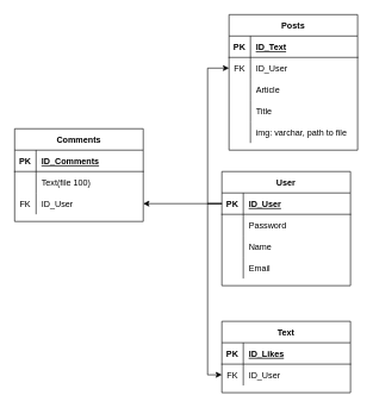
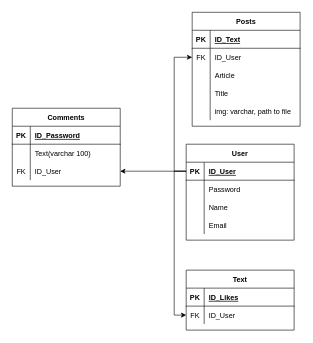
- <mxCell id="25" value="ID_Comments" style="shape=partialRectangle;connectable=0;fillColor=none;top=0;left=0;bottom=0;right=0;align=left;spacingLeft=6;fontStyle=5;overflow=hidden;" vertex="1" parent="23"><mxGeometry x="30" width="150" height="30" as="geometry"><mxRectangle width="150" height="30" as="alternateBounds" /></mxGeometry></mxCell>
+ <mxCell id="25" value="ID_Password" style="shape=partialRectangle;connectable=0;fillColor=none;top=0;left=0;bottom=0;right=0;align=left;spacingLeft=6;fontStyle=5;overflow=hidden;" vertex="1" parent="23"><mxGeometry x="30" width="150" height="30" as="geometry"><mxRectangle width="150" height="30" as="alternateBounds" /></mxGeometry></mxCell>
- <mxCell id="28" value="Text(file 100)" style="shape=partialRectangle;connectable=0;fillColor=none;top=0;left=0;bottom=0;right=0;align=left;spacingLeft=6;overflow=hidden;" vertex="1" parent="26"><mxGeometry x="30" width="150" height="30" as="geometry"><mxRectangle width="150" height="30" as="alternateBounds" /></mxGeometry></mxCell>
+ <mxCell id="28" value="Text(varchar 100)" style="shape=partialRectangle;connectable=0;fillColor=none;top=0;left=0;bottom=0;right=0;align=left;spacingLeft=6;overflow=hidden;" vertex="1" parent="26"><mxGeometry x="30" width="150" height="30" as="geometry"><mxRectangle width="150" height="30" as="alternateBounds" /></mxGeometry></mxCell>
